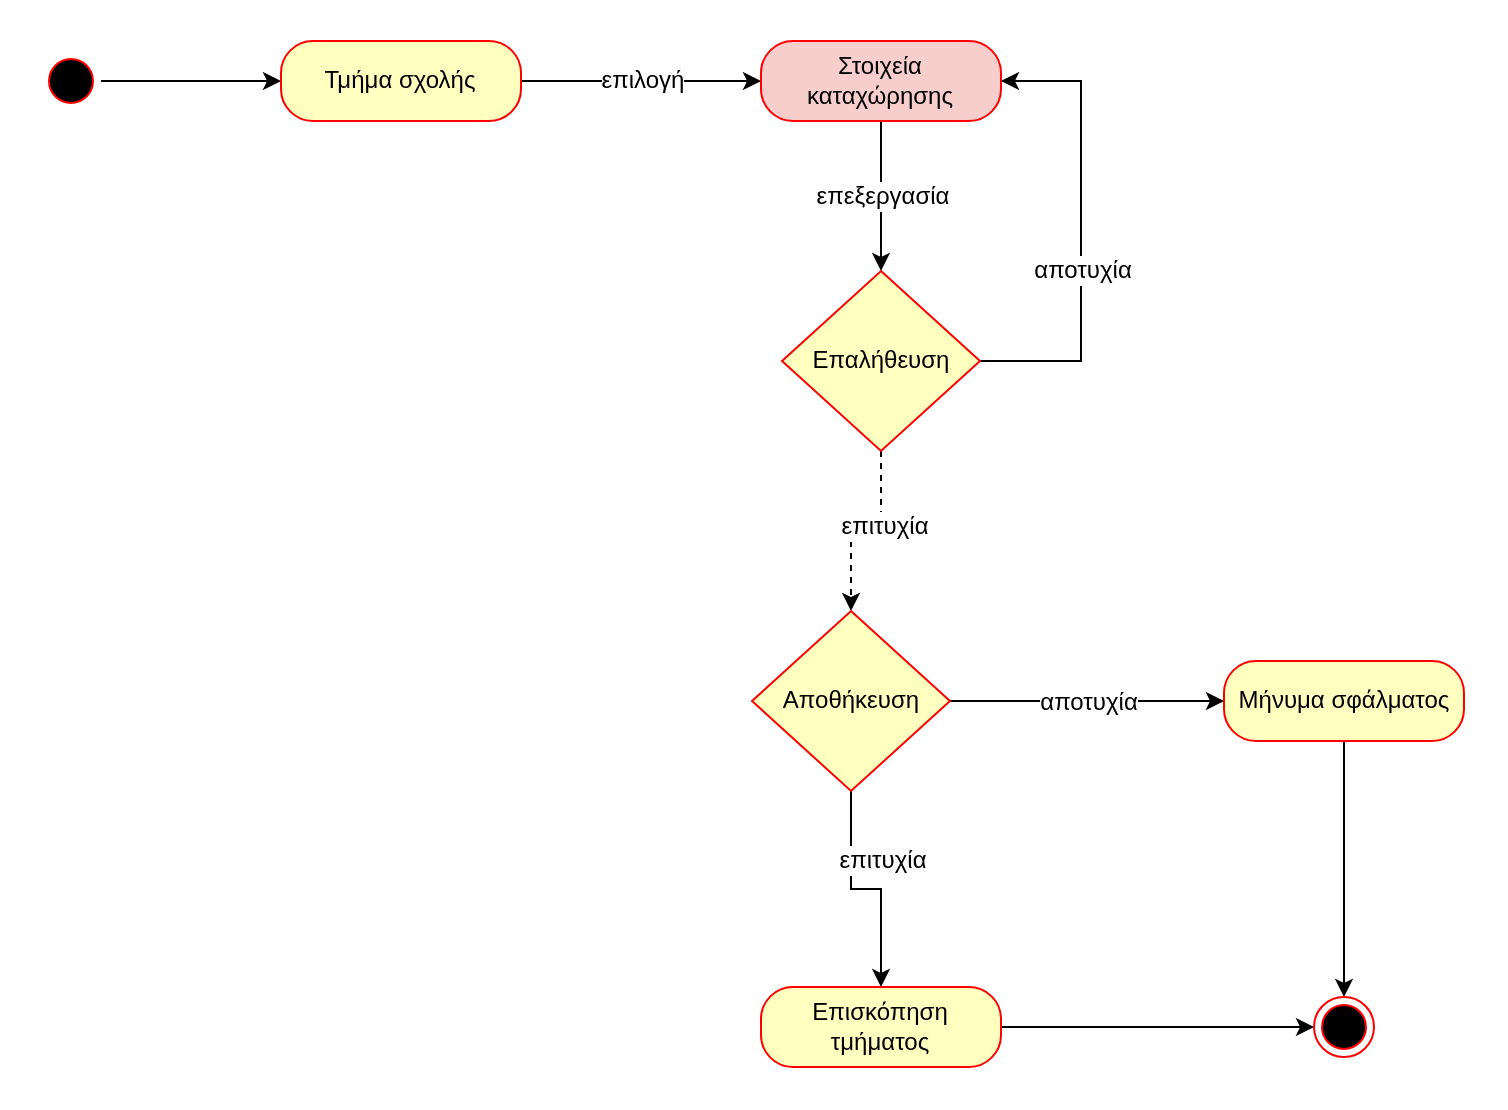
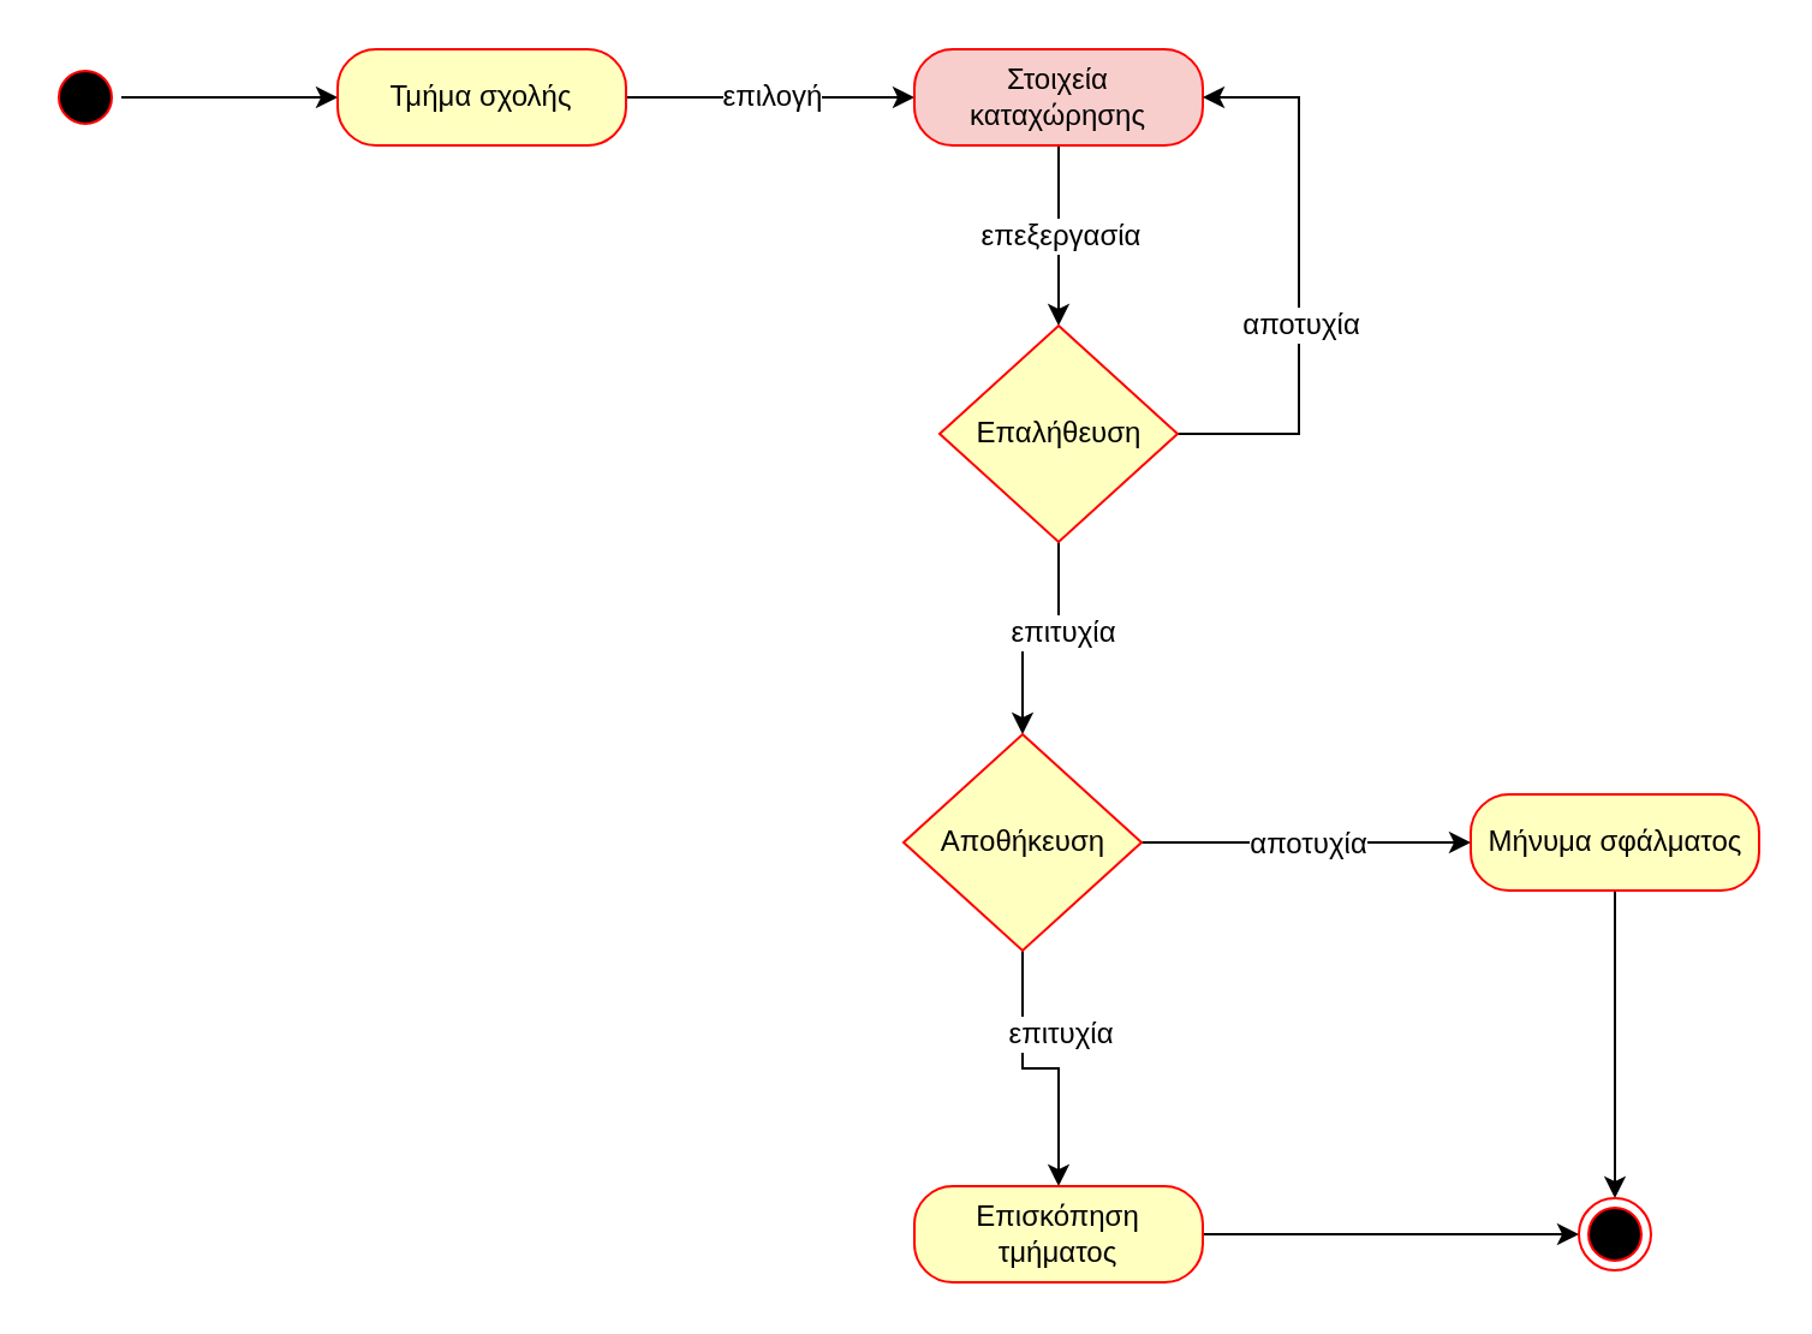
- <mxCell id="12" style="edgeStyle=orthogonalEdgeStyle;rounded=0;orthogonalLoop=1;jettySize=auto;html=1;exitX=0.5;exitY=1;exitDx=0;exitDy=0;entryX=0.5;entryY=0;entryDx=0;entryDy=0;dashed=1;" edge="1" parent="1" source="14" target="19"><mxGeometry relative="1" as="geometry"><mxPoint x="439.69" y="304.414" as="targetPoint" /></mxGeometry></mxCell>
+ <mxCell id="12" style="edgeStyle=orthogonalEdgeStyle;rounded=0;orthogonalLoop=1;jettySize=auto;html=1;exitX=0.5;exitY=1;exitDx=0;exitDy=0;entryX=0.5;entryY=0;entryDx=0;entryDy=0;" edge="1" parent="1" source="14" target="19"><mxGeometry relative="1" as="geometry"><mxPoint x="439.69" y="304.414" as="targetPoint" /></mxGeometry></mxCell>
